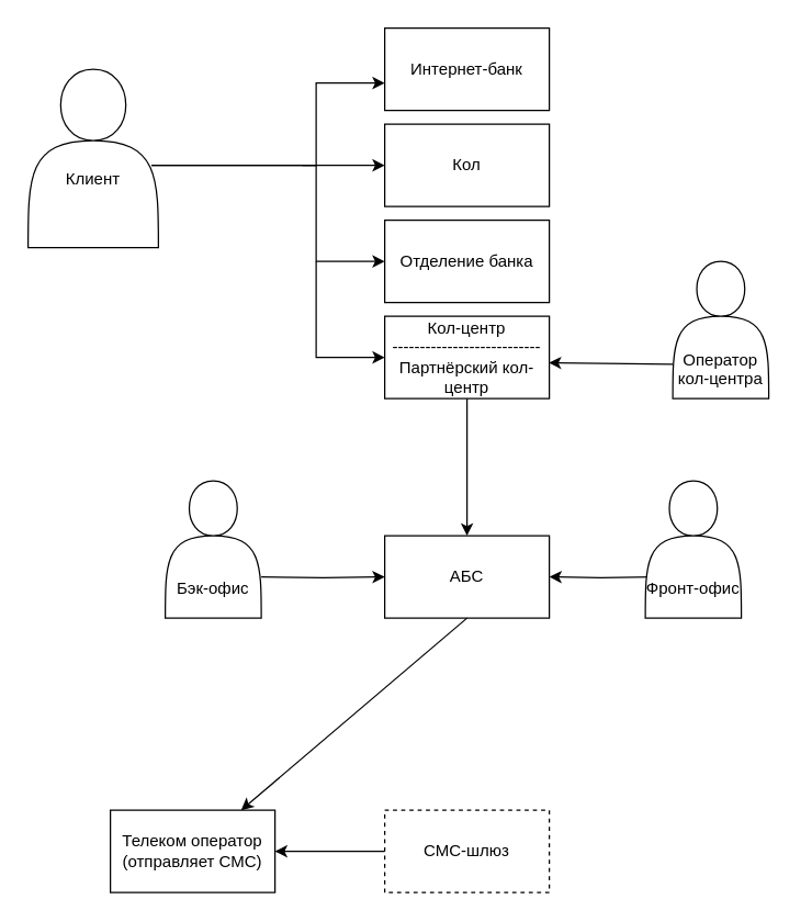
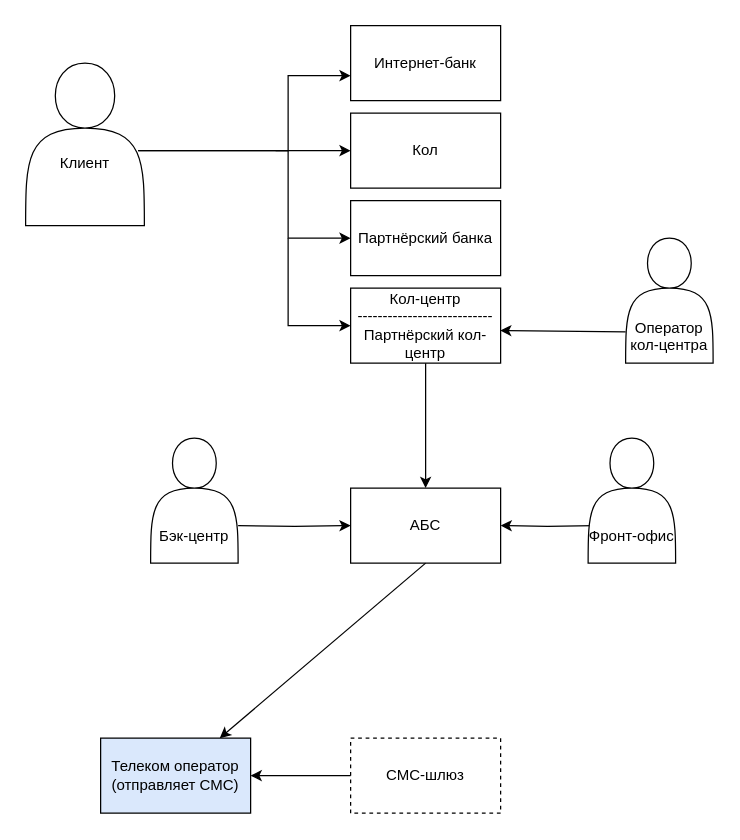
- <mxCell id="8" value="Отделение банка" style="rounded=0;whiteSpace=wrap;html=1;" parent="1" vertex="1"><mxGeometry x="280" y="160" width="120" height="60" as="geometry" /></mxCell>
+ <mxCell id="8" value="Партнёрский банка" style="rounded=0;whiteSpace=wrap;html=1;" parent="1" vertex="1"><mxGeometry x="280" y="160" width="120" height="60" as="geometry" /></mxCell>
- <mxCell id="11" value="&lt;div&gt;&lt;br&gt;&lt;/div&gt;&lt;div&gt;&lt;br&gt;&lt;/div&gt;&lt;div&gt;&lt;br&gt;&lt;/div&gt;&lt;div&gt;&lt;br&gt;&lt;/div&gt;&lt;div&gt;Оператор&lt;br&gt;кол-центра&lt;/div&gt;" style="shape=actor;whiteSpace=wrap;html=1;" parent="1" vertex="1"><mxGeometry x="490" y="190" width="70" height="100" as="geometry" /></mxCell>
+ <mxCell id="11" value="&lt;div&gt;&lt;br&gt;&lt;/div&gt;&lt;div&gt;&lt;br&gt;&lt;/div&gt;&lt;div&gt;&lt;br&gt;&lt;/div&gt;&lt;div&gt;&lt;br&gt;&lt;/div&gt;&lt;div&gt;Оператор&lt;br&gt;кол-центра&lt;/div&gt;" style="shape=actor;whiteSpace=wrap;html=1;" parent="1" vertex="1"><mxGeometry x="500" y="190" width="70" height="100" as="geometry" /></mxCell>
- <mxCell id="18" value="&lt;div&gt;&lt;br&gt;&lt;/div&gt;&lt;div&gt;&lt;br&gt;&lt;/div&gt;&lt;div&gt;&lt;br&gt;&lt;/div&gt;&lt;div&gt;&lt;br&gt;&lt;/div&gt;&lt;div&gt;Бэк-офис&lt;/div&gt;" style="shape=actor;whiteSpace=wrap;html=1;" parent="1" vertex="1"><mxGeometry x="120" y="350" width="70" height="100" as="geometry" /></mxCell>
+ <mxCell id="18" value="&lt;div&gt;&lt;br&gt;&lt;/div&gt;&lt;div&gt;&lt;br&gt;&lt;/div&gt;&lt;div&gt;&lt;br&gt;&lt;/div&gt;&lt;div&gt;&lt;br&gt;&lt;/div&gt;&lt;div&gt;Бэк-центр&lt;/div&gt;" style="shape=actor;whiteSpace=wrap;html=1;" parent="1" vertex="1"><mxGeometry x="120" y="350" width="70" height="100" as="geometry" /></mxCell>
- <mxCell id="22" value="Телеком оператор&lt;br&gt;(отправляет СМС)" style="rounded=0;whiteSpace=wrap;html=1;" parent="1" vertex="1"><mxGeometry x="80" y="590" width="120" height="60" as="geometry" /></mxCell>
+ <mxCell id="22" value="Телеком оператор&lt;br&gt;(отправляет СМС)" style="rounded=0;whiteSpace=wrap;html=1;fillColor=#dae8fc;" parent="1" vertex="1"><mxGeometry x="80" y="590" width="120" height="60" as="geometry" /></mxCell>
